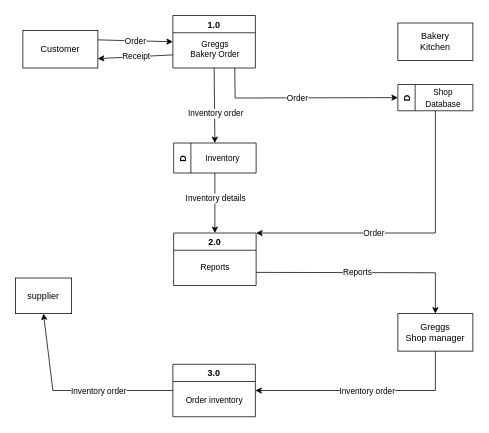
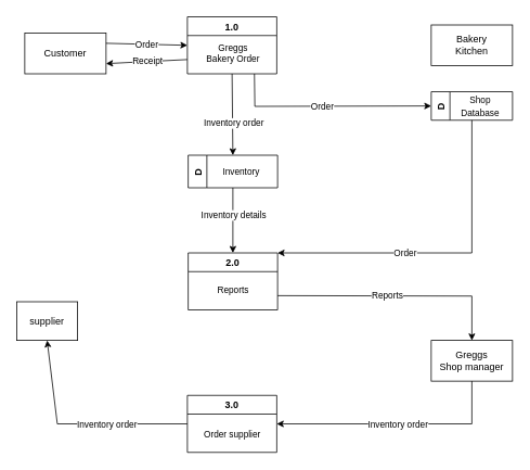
- <mxCell id="9" value="Order inventory" style="text;html=1;align=center;verticalAlign=middle;resizable=0;points=[];autosize=1;strokeColor=none;fillColor=none;fontSize=11;" vertex="1" parent="8"><mxGeometry x="10" y="37.5" width="90" height="20" as="geometry" /></mxCell>
+ <mxCell id="9" value="Order supplier" style="text;html=1;align=center;verticalAlign=middle;resizable=0;points=[];autosize=1;strokeColor=none;fillColor=none;fontSize=11;" vertex="1" parent="8"><mxGeometry x="10" y="37.5" width="90" height="20" as="geometry" /></mxCell>
